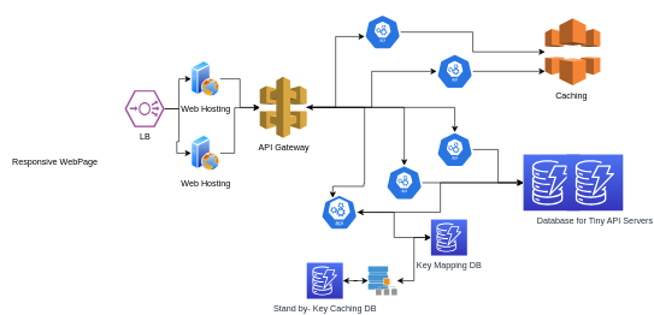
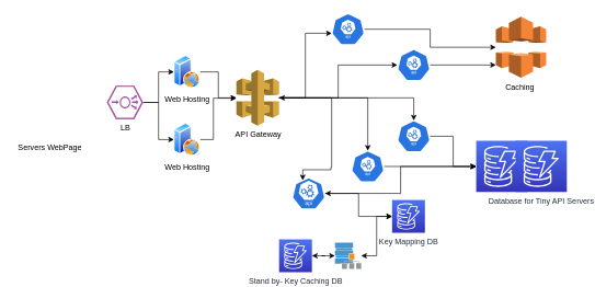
- <mxCell id="5" value="LB" style="verticalLabelPosition=bottom;sketch=0;html=1;fillColor=#A153A0;strokeColor=#ffffff;verticalAlign=top;align=center;points=[[0,0.5,0],[0.125,0.25,0],[0.25,0,0],[0.5,0,0],[0.75,0,0],[0.875,0.25,0],[1,0.5,0],[0.875,0.75,0],[0.75,1,0],[0.5,1,0],[0.125,0.75,0]];pointerEvents=1;shape=mxgraph.cisco_safe.compositeIcon;bgIcon=mxgraph.cisco_safe.design.blank_device;resIcon=mxgraph.cisco_safe.design.load_balancer_2;" vertex="1" parent="1"><mxGeometry x="172" y="125" width="55" height="51" as="geometry" /></mxCell>
+ <mxCell id="5" value="LB" style="verticalLabelPosition=bottom;sketch=0;html=1;fillColor=#A153A0;strokeColor=#ffffff;verticalAlign=top;align=center;points=[[0,0.5,0],[0.125,0.25,0],[0.25,0,0],[0.5,0,0],[0.75,0,0],[0.875,0.25,0],[1,0.5,0],[0.875,0.75,0],[0.75,1,0],[0.5,1,0],[0.125,0.75,0]];pointerEvents=1;shape=mxgraph.cisco_safe.compositeIcon;bgIcon=mxgraph.cisco_safe.design.blank_device;resIcon=mxgraph.cisco_safe.design.load_balancer_2;" vertex="1" parent="1"><mxGeometry x="162" y="130" width="55" height="51" as="geometry" /></mxCell>
- <mxCell id="2" value="Responsive WebPage" style="shape=image;html=1;verticalAlign=top;verticalLabelPosition=bottom;labelBackgroundColor=#ffffff;imageAspect=0;aspect=fixed;image=https://cdn2.iconfinder.com/data/icons/seo-flat-6/128/09_Responsive_Design-128.png" vertex="1" parent="1"><mxGeometry x="20" y="100.5" width="110" height="110" as="geometry" /></mxCell>
+ <mxCell id="2" value="Servers WebPage" style="shape=image;html=1;verticalAlign=top;verticalLabelPosition=bottom;labelBackgroundColor=#ffffff;imageAspect=0;aspect=fixed;image=https://cdn2.iconfinder.com/data/icons/seo-flat-6/128/09_Responsive_Design-128.png" vertex="1" parent="1"><mxGeometry x="20" y="100.5" width="110" height="110" as="geometry" /></mxCell>
